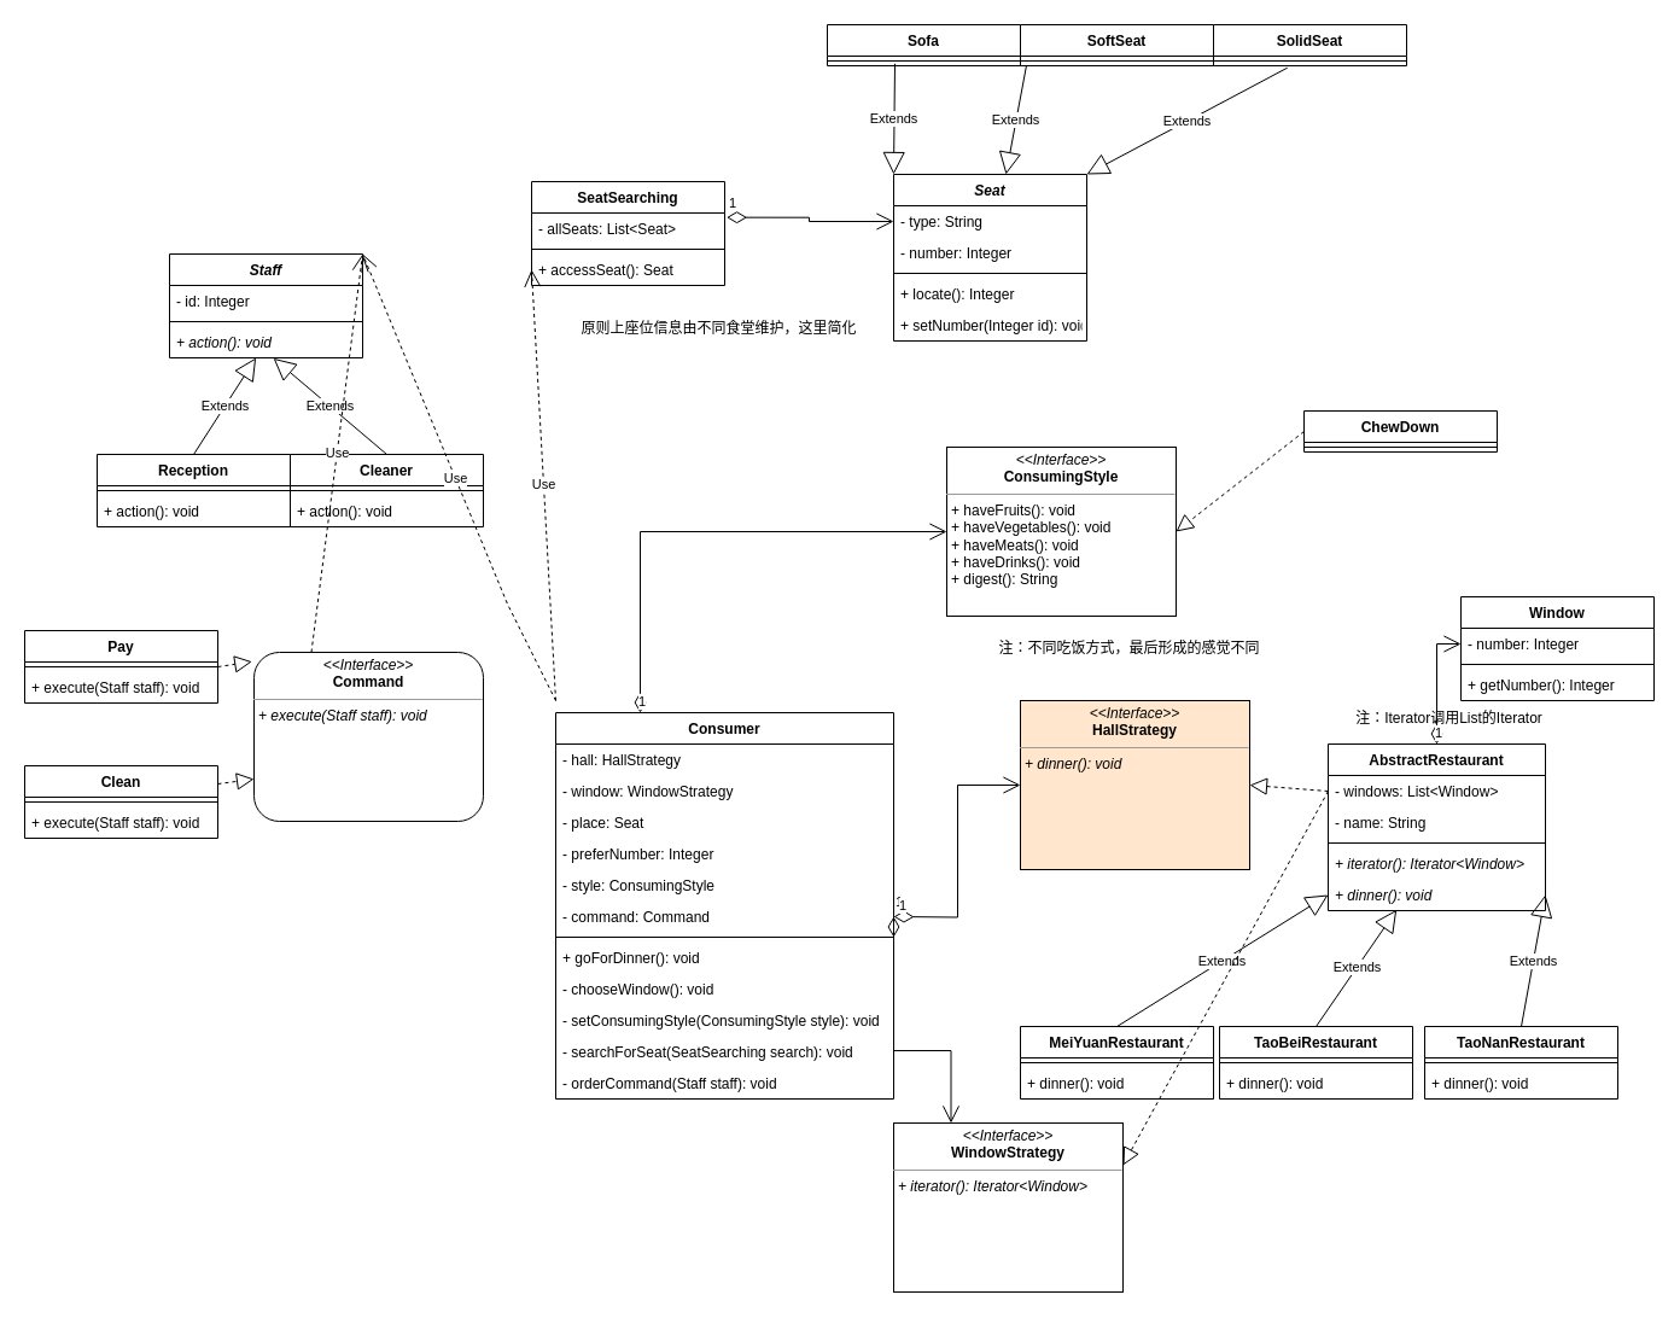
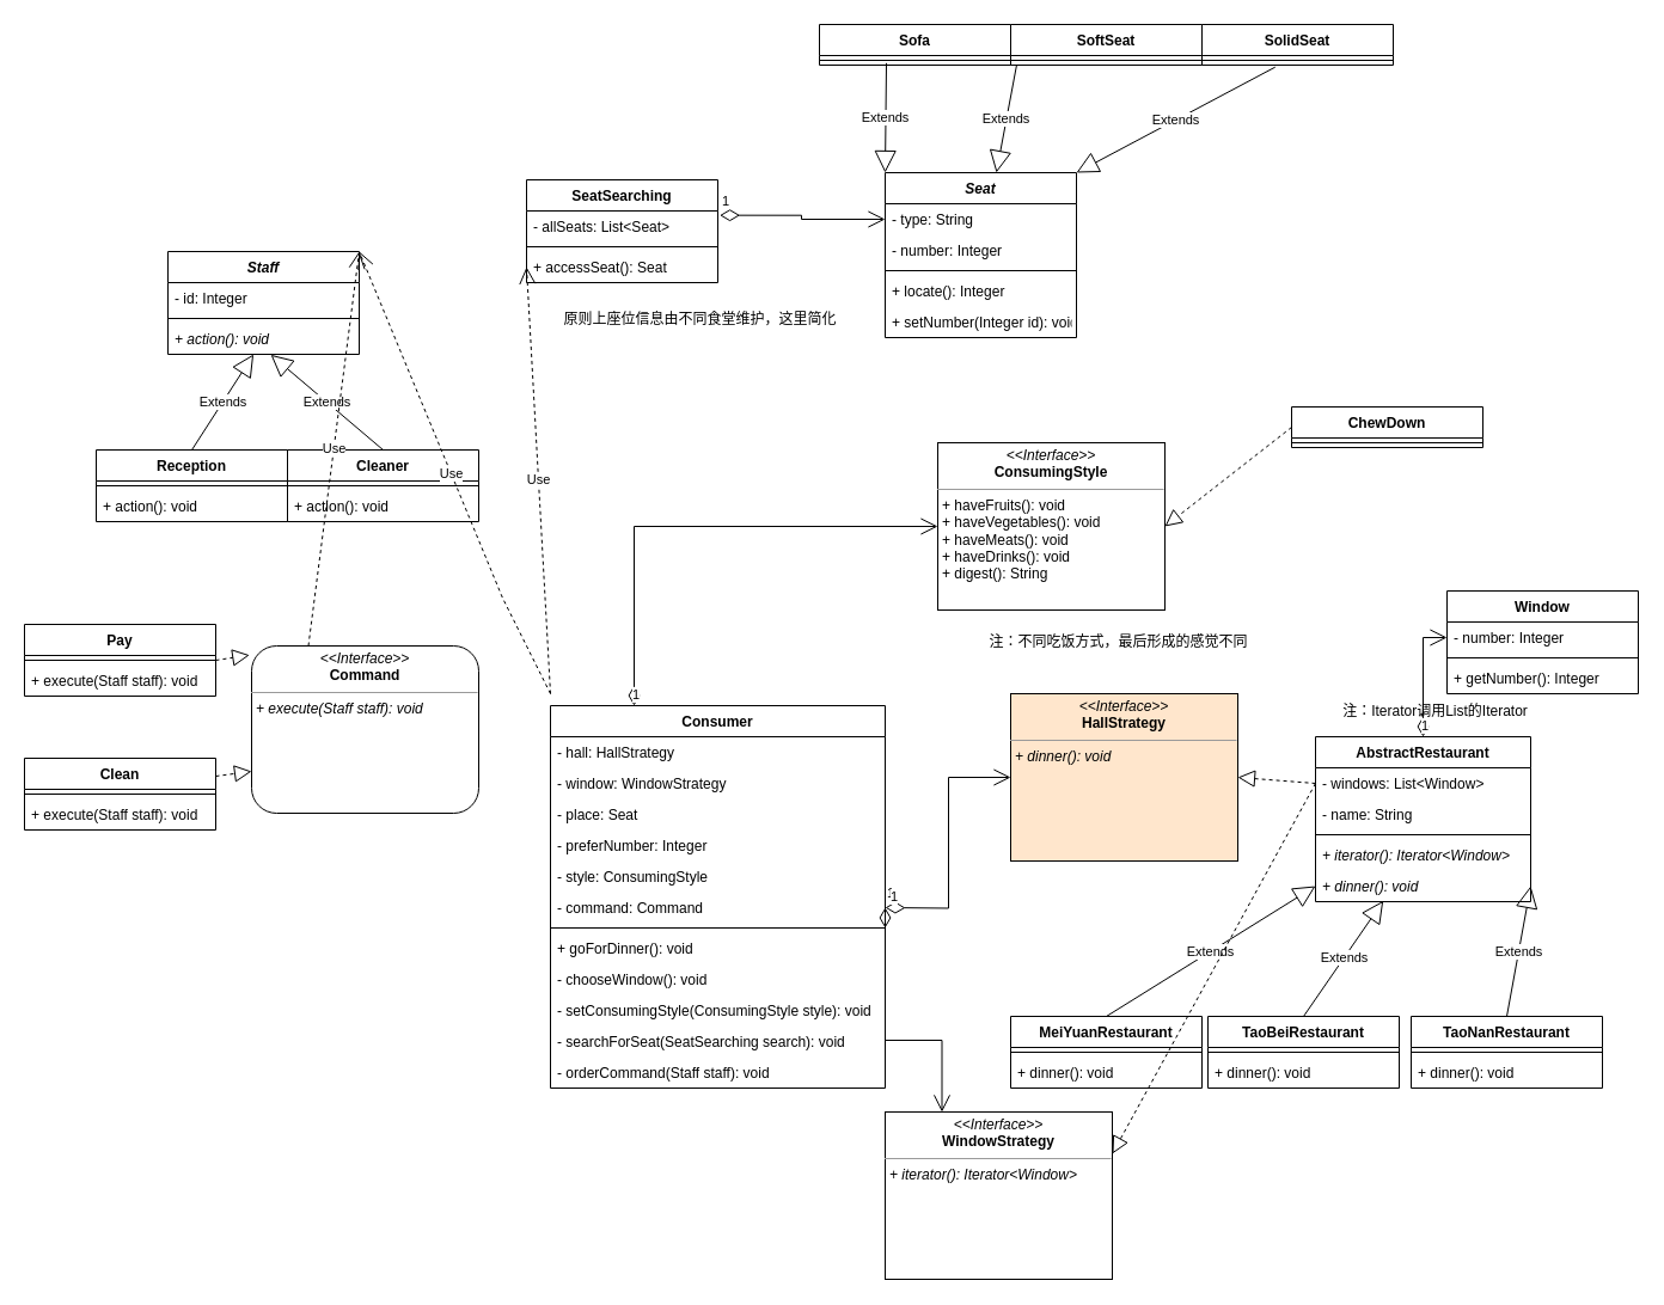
- <mxCell id="68" value="原则上座位信息由不同食堂维护，这里简化" style="text;html=1;align=center;verticalAlign=middle;resizable=0;points=[];autosize=1;strokeColor=none;fillColor=none;" vertex="1" parent="1"><mxGeometry x="470" y="257" width="250" height="30" as="geometry" /></mxCell>
+ <mxCell id="68" value="原则上座位信息由不同食堂维护，这里简化" style="text;html=1;align=center;verticalAlign=middle;resizable=0;points=[];autosize=1;strokeColor=none;fillColor=none;" vertex="1" parent="1"><mxGeometry x="460" y="252" width="250" height="30" as="geometry" /></mxCell>
